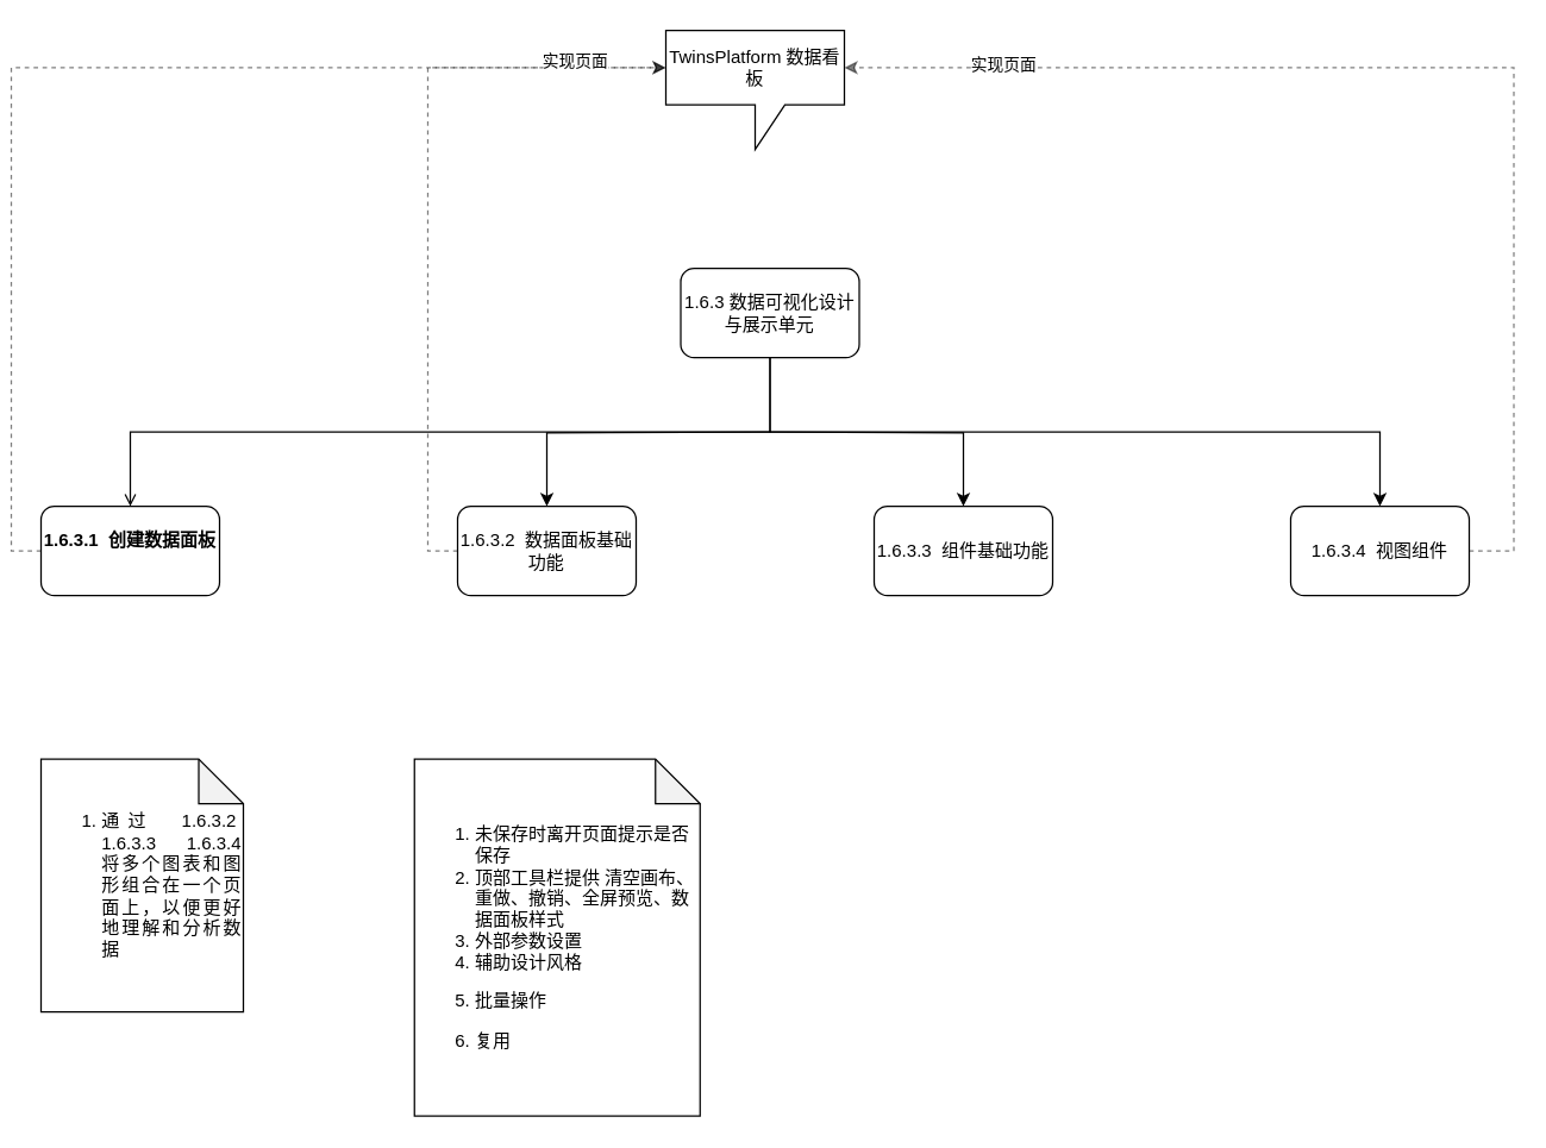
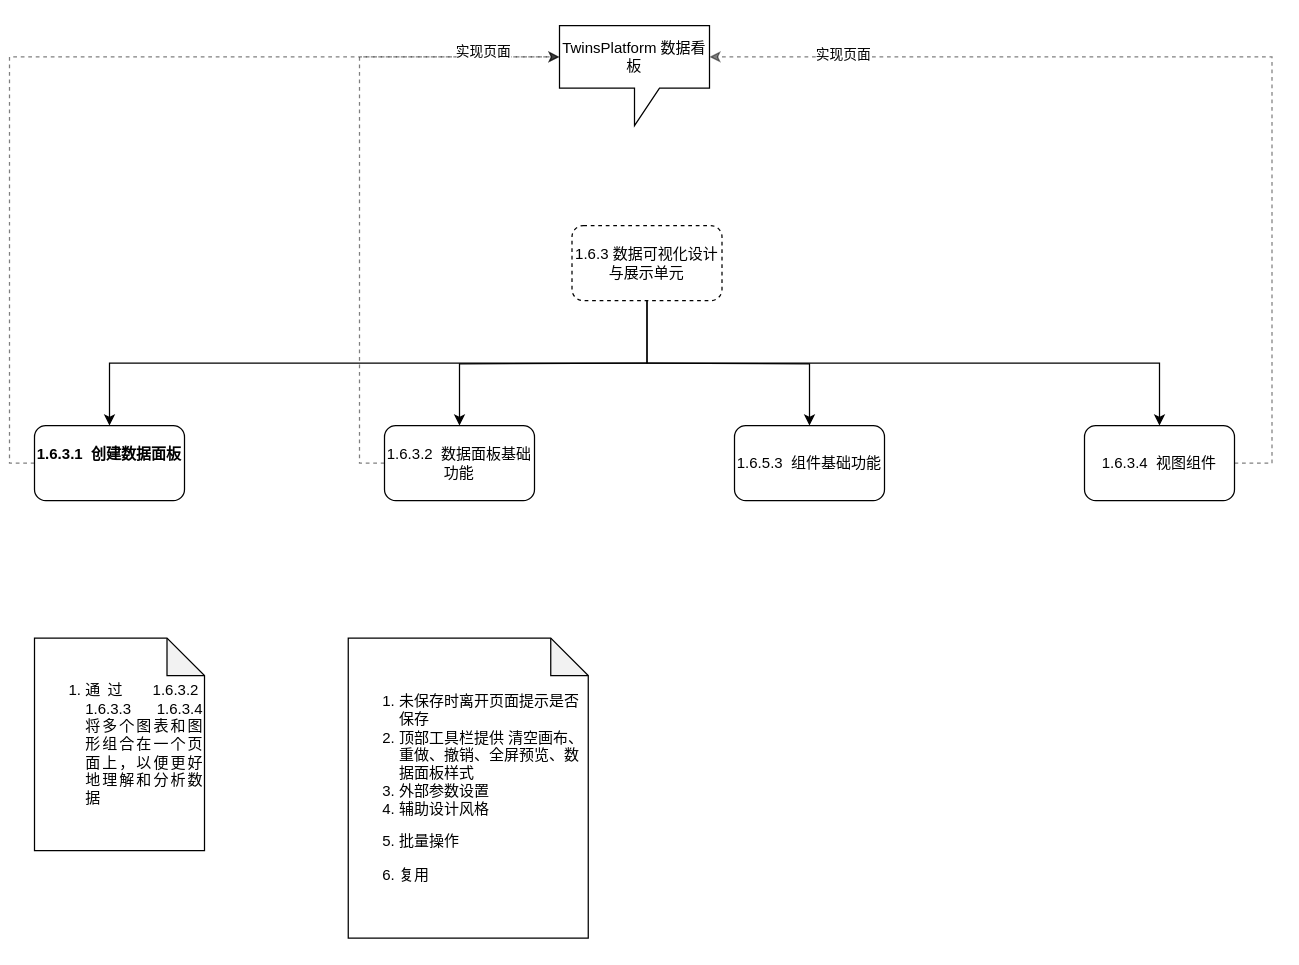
- <mxCell id="6" value="1.6.3 数据可视化设计与展示单元" style="rounded=1;whiteSpace=wrap;html=1;" vertex="1" parent="1"><mxGeometry x="450" y="180" width="120" height="60" as="geometry" /></mxCell>
+ <mxCell id="6" value="1.6.3 数据可视化设计与展示单元" style="rounded=1;whiteSpace=wrap;html=1;dashed=1;" vertex="1" parent="1"><mxGeometry x="450" y="180" width="120" height="60" as="geometry" /></mxCell>
- <mxCell id="2" style="edgeStyle=orthogonalEdgeStyle;rounded=0;orthogonalLoop=1;jettySize=auto;html=1;exitX=0.5;exitY=1;exitDx=0;exitDy=0;entryX=0.5;entryY=0;entryDx=0;entryDy=0;endArrow=open;" edge="1" parent="1" source="6" target="8"><mxGeometry relative="1" as="geometry" /></mxCell>
+ <mxCell id="2" style="edgeStyle=orthogonalEdgeStyle;rounded=0;orthogonalLoop=1;jettySize=auto;html=1;exitX=0.5;exitY=1;exitDx=0;exitDy=0;entryX=0.5;entryY=0;entryDx=0;entryDy=0;" edge="1" parent="1" source="6" target="8"><mxGeometry relative="1" as="geometry" /></mxCell>
- <mxCell id="13" value="1.6.3.3&amp;nbsp; 组件基础功能" style="rounded=1;whiteSpace=wrap;html=1;" vertex="1" parent="1"><mxGeometry x="580" y="340" width="120" height="60" as="geometry" /></mxCell>
+ <mxCell id="13" value="1.6.5.3&amp;nbsp; 组件基础功能" style="rounded=1;whiteSpace=wrap;html=1;" vertex="1" parent="1"><mxGeometry x="580" y="340" width="120" height="60" as="geometry" /></mxCell>
